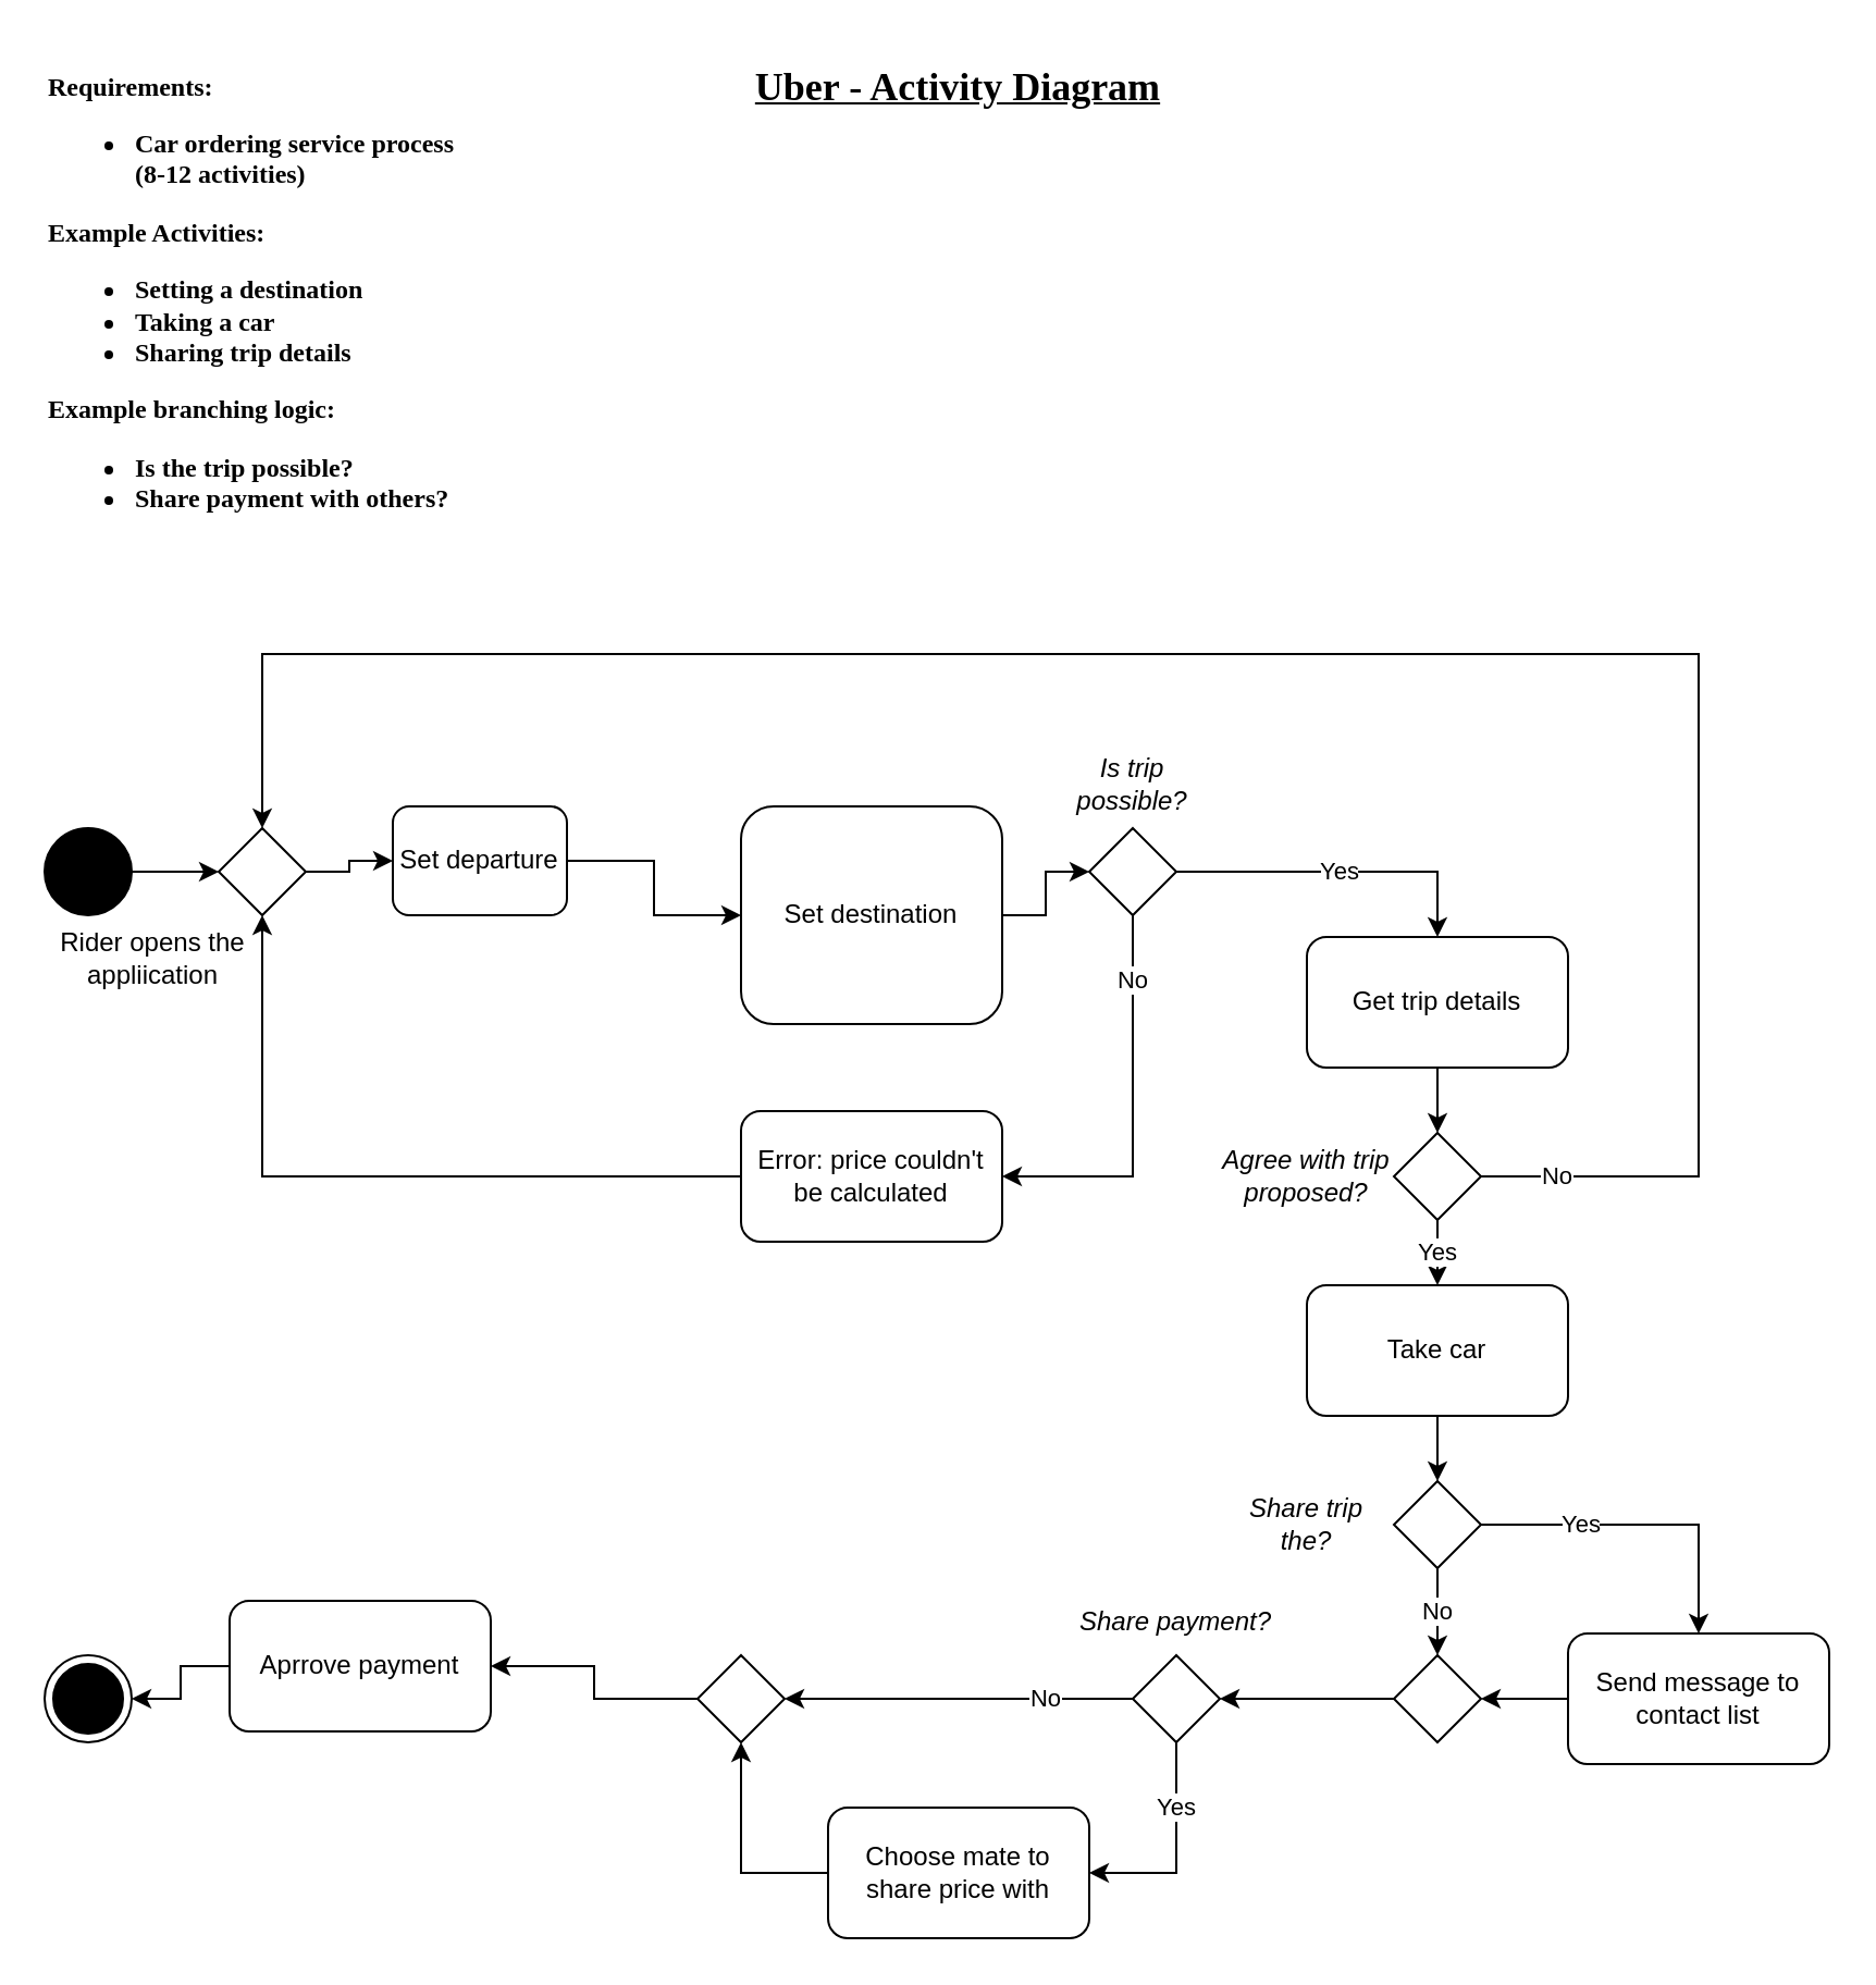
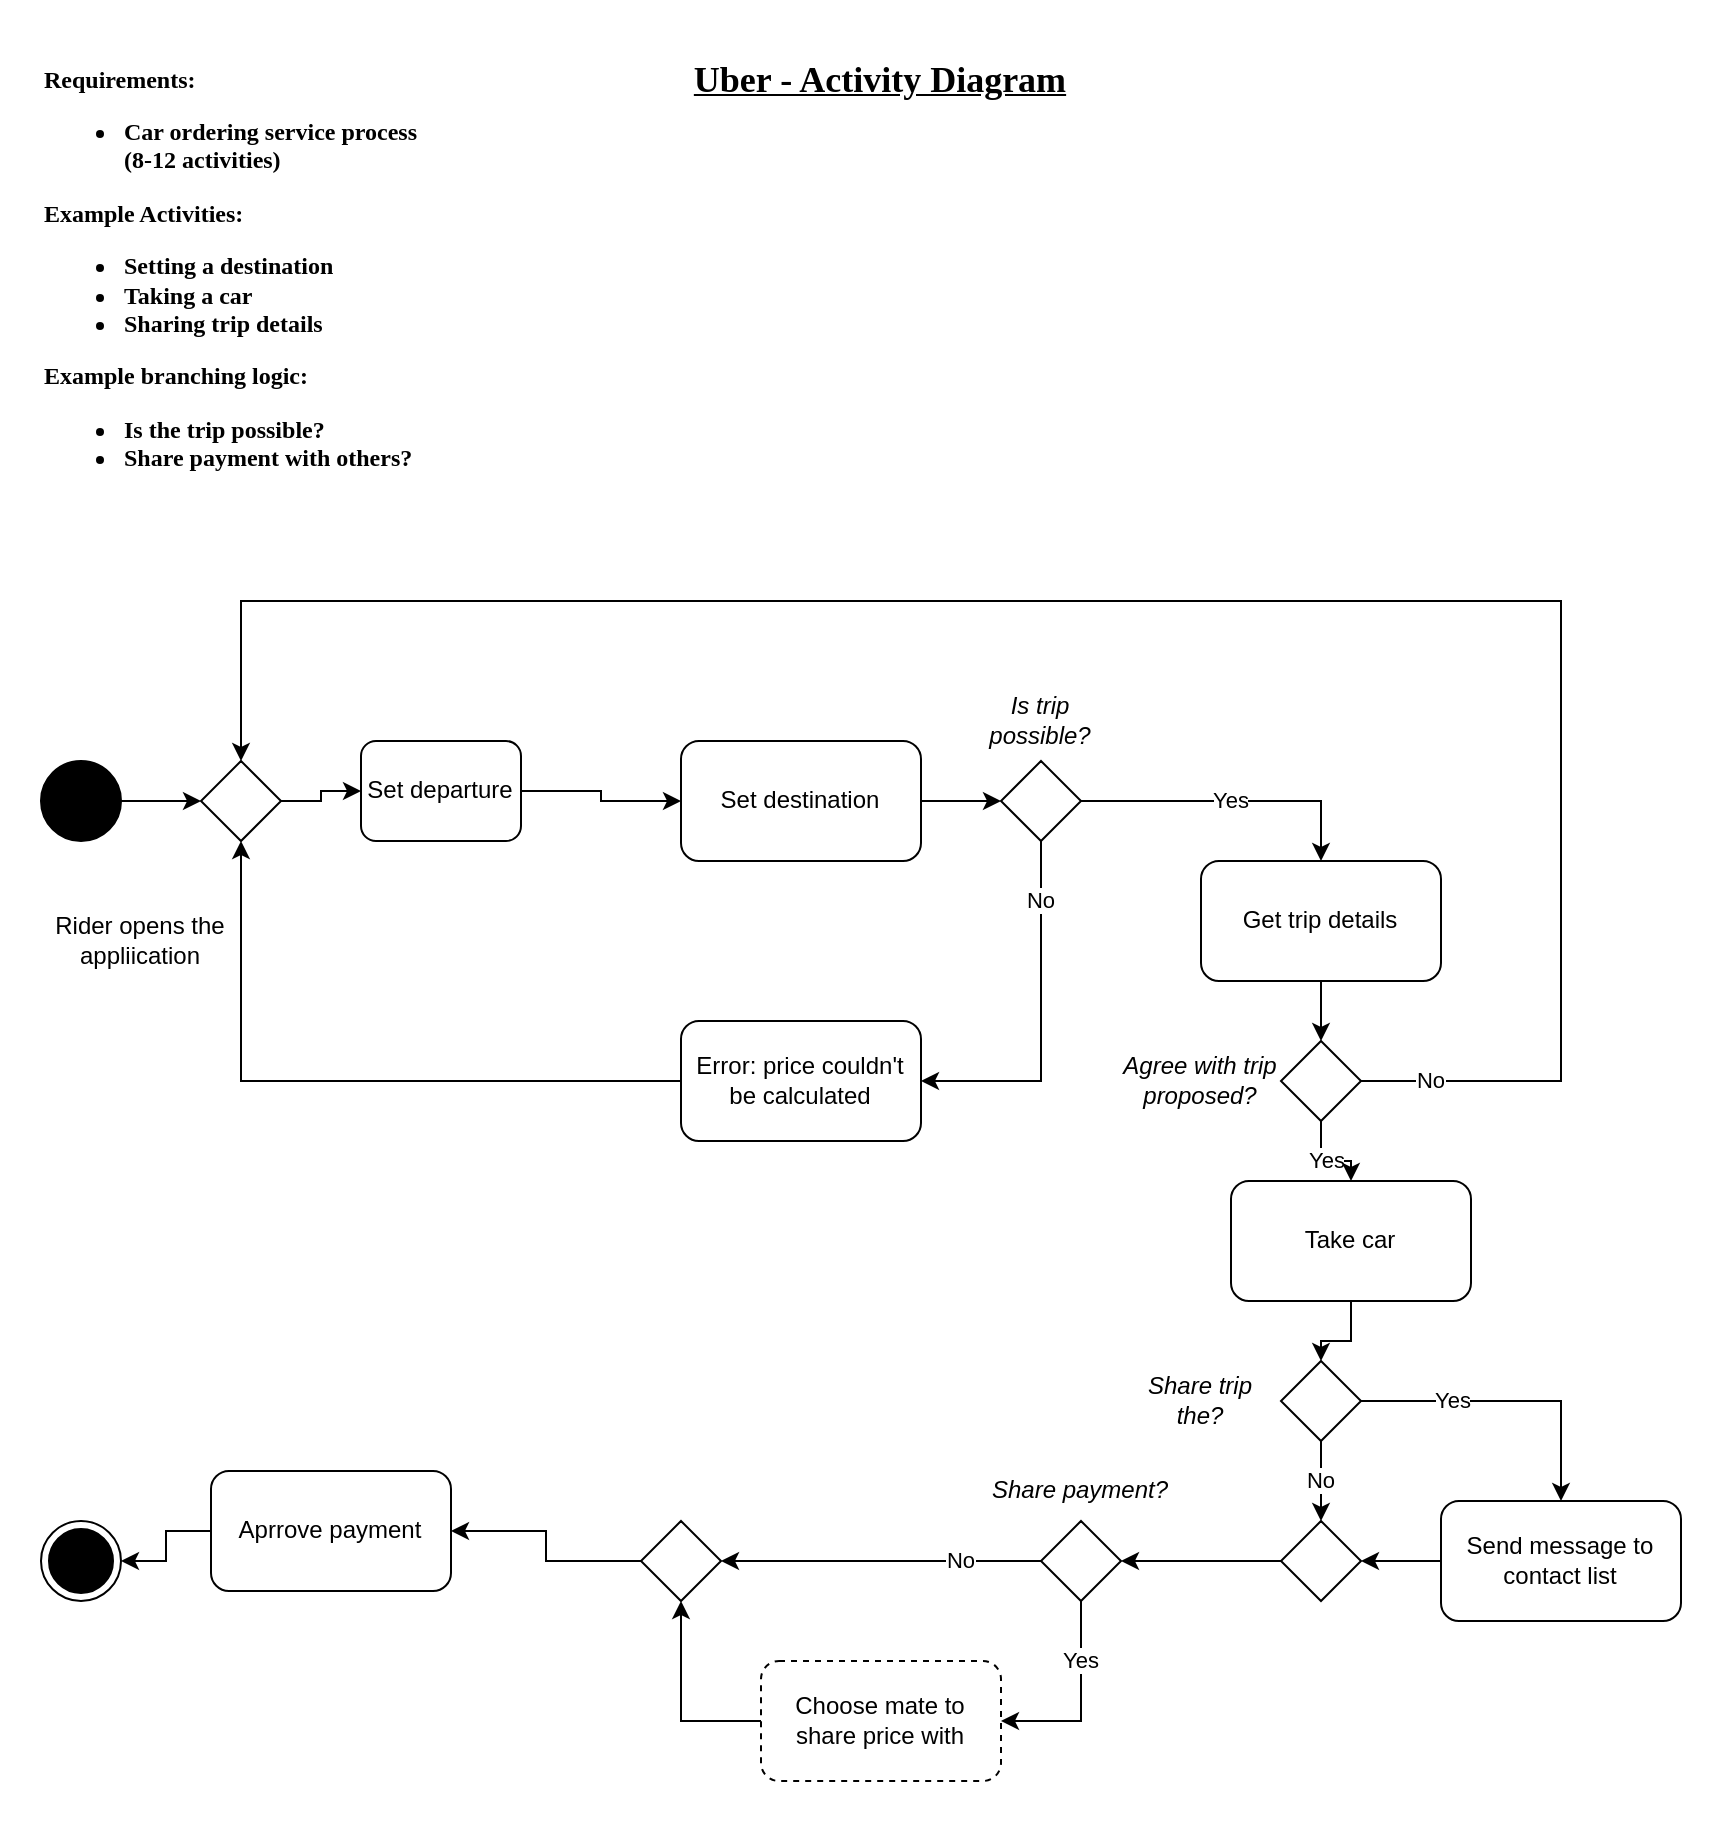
- <mxCell id="12" value="Set destination" style="rounded=1;whiteSpace=wrap;html=1;" vertex="1" parent="1"><mxGeometry x="340" y="370" width="120" height="100" as="geometry" /></mxCell>
+ <mxCell id="12" value="Set destination" style="rounded=1;whiteSpace=wrap;html=1;" vertex="1" parent="1"><mxGeometry x="340" y="370" width="120" height="60" as="geometry" /></mxCell>
- <mxCell id="6" value="Rider opens the appliication" style="text;html=1;strokeColor=none;fillColor=none;align=center;verticalAlign=middle;whiteSpace=wrap;rounded=0;" vertex="1" parent="1"><mxGeometry x="20" y="420" width="100" height="40" as="geometry" /></mxCell>
+ <mxCell id="6" value="Rider opens the appliication" style="text;html=1;strokeColor=none;fillColor=none;align=center;verticalAlign=middle;whiteSpace=wrap;rounded=0;" vertex="1" parent="1"><mxGeometry x="20" y="450" width="100" height="40" as="geometry" /></mxCell>
- <mxCell id="24" value="Take car" style="rounded=1;whiteSpace=wrap;html=1;" vertex="1" parent="1"><mxGeometry x="600" y="590" width="120" height="60" as="geometry" /></mxCell>
+ <mxCell id="24" value="Take car" style="rounded=1;whiteSpace=wrap;html=1;" vertex="1" parent="1"><mxGeometry x="615" y="590" width="120" height="60" as="geometry" /></mxCell>
- <mxCell id="38" value="Choose mate to share price with" style="rounded=1;whiteSpace=wrap;html=1;" vertex="1" parent="1"><mxGeometry x="380" y="830" width="120" height="60" as="geometry" /></mxCell>
+ <mxCell id="38" value="Choose mate to share price with" style="rounded=1;whiteSpace=wrap;html=1;dashed=1;" vertex="1" parent="1"><mxGeometry x="380" y="830" width="120" height="60" as="geometry" /></mxCell>
